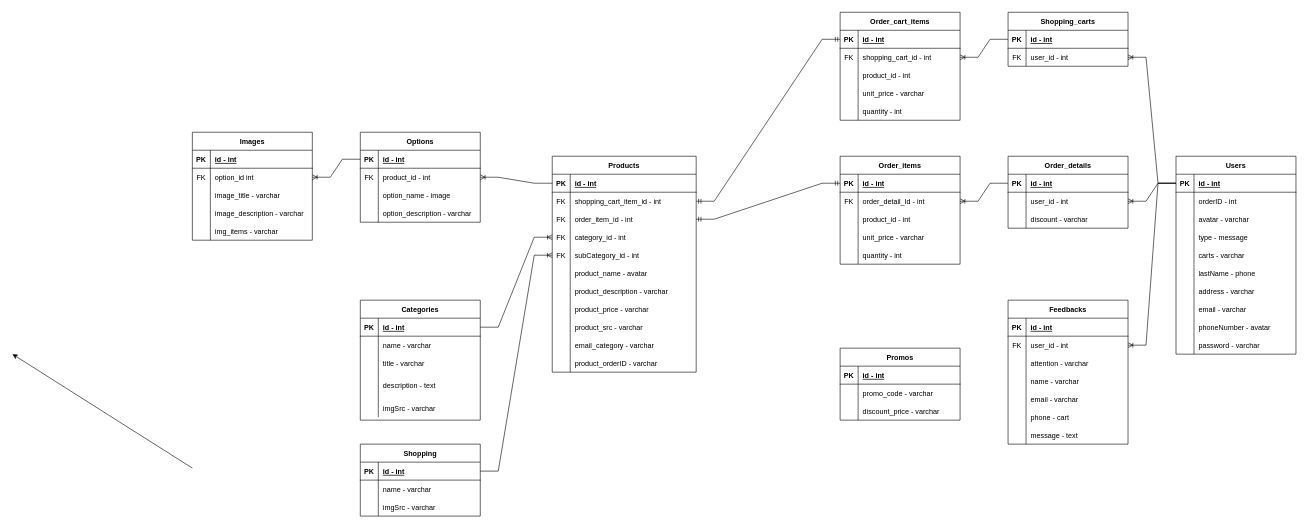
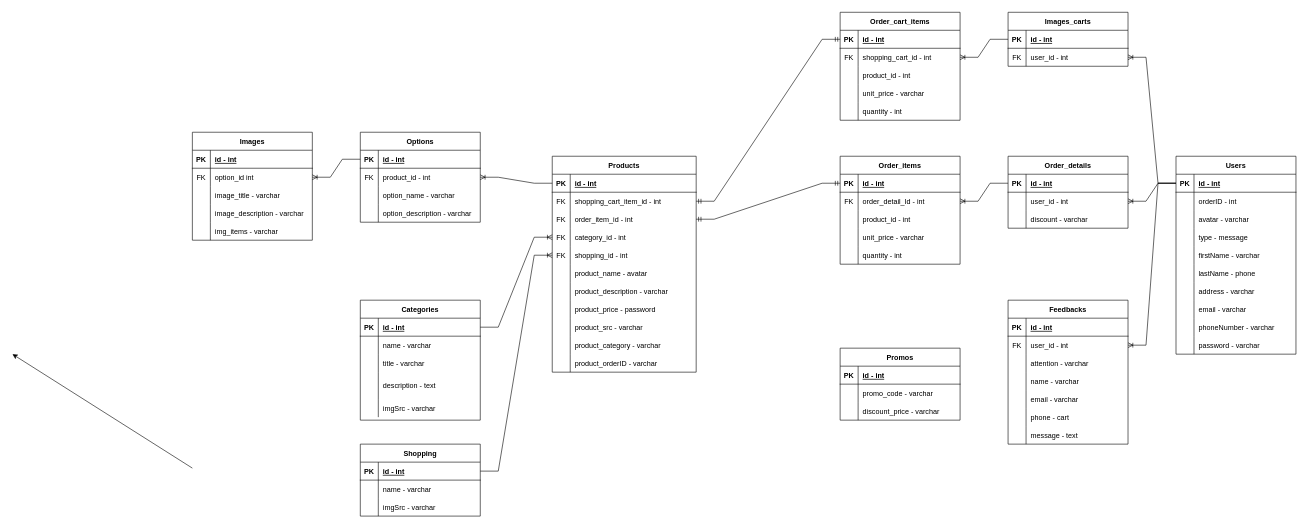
- <mxCell id="142" value="Shopping_carts" style="shape=table;startSize=30;container=1;collapsible=1;childLayout=tableLayout;fixedRows=1;rowLines=0;fontStyle=1;align=center;resizeLast=1;" parent="1" vertex="1"><mxGeometry x="1680" y="20" width="200" height="90" as="geometry" /></mxCell>
+ <mxCell id="142" value="Images_carts" style="shape=table;startSize=30;container=1;collapsible=1;childLayout=tableLayout;fixedRows=1;rowLines=0;fontStyle=1;align=center;resizeLast=1;" parent="1" vertex="1"><mxGeometry x="1680" y="20" width="200" height="90" as="geometry" /></mxCell>
- <mxCell id="208" value="option_name - image" style="shape=partialRectangle;connectable=0;fillColor=none;top=0;left=0;bottom=0;right=0;align=left;spacingLeft=6;overflow=hidden;" vertex="1" parent="206"><mxGeometry x="30" width="170" height="30" as="geometry"><mxRectangle width="170" height="30" as="alternateBounds" /></mxGeometry></mxCell>
+ <mxCell id="208" value="option_name - varchar" style="shape=partialRectangle;connectable=0;fillColor=none;top=0;left=0;bottom=0;right=0;align=left;spacingLeft=6;overflow=hidden;" vertex="1" parent="206"><mxGeometry x="30" width="170" height="30" as="geometry"><mxRectangle width="170" height="30" as="alternateBounds" /></mxGeometry></mxCell>
- <mxCell id="97" value="subCategory_id - int" style="shape=partialRectangle;connectable=0;fillColor=none;top=0;left=0;bottom=0;right=0;align=left;spacingLeft=6;overflow=hidden;" parent="95" vertex="1"><mxGeometry x="30" width="210" height="30" as="geometry"><mxRectangle width="210" height="30" as="alternateBounds" /></mxGeometry></mxCell>
+ <mxCell id="97" value="shopping_id - int" style="shape=partialRectangle;connectable=0;fillColor=none;top=0;left=0;bottom=0;right=0;align=left;spacingLeft=6;overflow=hidden;" parent="95" vertex="1"><mxGeometry x="30" width="210" height="30" as="geometry"><mxRectangle width="210" height="30" as="alternateBounds" /></mxGeometry></mxCell>
- <mxCell id="18" value="carts - varchar " style="shape=partialRectangle;connectable=0;fillColor=none;top=0;left=0;bottom=0;right=0;align=left;spacingLeft=6;overflow=hidden;" parent="16" vertex="1"><mxGeometry x="30" width="170" height="30" as="geometry"><mxRectangle width="170" height="30" as="alternateBounds" /></mxGeometry></mxCell>
+ <mxCell id="18" value="firstName - varchar " style="shape=partialRectangle;connectable=0;fillColor=none;top=0;left=0;bottom=0;right=0;align=left;spacingLeft=6;overflow=hidden;" parent="16" vertex="1"><mxGeometry x="30" width="170" height="30" as="geometry"><mxRectangle width="170" height="30" as="alternateBounds" /></mxGeometry></mxCell>
- <mxCell id="106" value="product_price - varchar" style="shape=partialRectangle;connectable=0;fillColor=none;top=0;left=0;bottom=0;right=0;align=left;spacingLeft=6;overflow=hidden;" parent="104" vertex="1"><mxGeometry x="30" width="210" height="30" as="geometry"><mxRectangle width="210" height="30" as="alternateBounds" /></mxGeometry></mxCell>
+ <mxCell id="106" value="product_price - password" style="shape=partialRectangle;connectable=0;fillColor=none;top=0;left=0;bottom=0;right=0;align=left;spacingLeft=6;overflow=hidden;" parent="104" vertex="1"><mxGeometry x="30" width="210" height="30" as="geometry"><mxRectangle width="210" height="30" as="alternateBounds" /></mxGeometry></mxCell>
- <mxCell id="30" value="phoneNumber - avatar " style="shape=partialRectangle;connectable=0;fillColor=none;top=0;left=0;bottom=0;right=0;align=left;spacingLeft=6;overflow=hidden;" parent="28" vertex="1"><mxGeometry x="30" width="170" height="30" as="geometry"><mxRectangle width="170" height="30" as="alternateBounds" /></mxGeometry></mxCell>
+ <mxCell id="30" value="phoneNumber - varchar " style="shape=partialRectangle;connectable=0;fillColor=none;top=0;left=0;bottom=0;right=0;align=left;spacingLeft=6;overflow=hidden;" parent="28" vertex="1"><mxGeometry x="30" width="170" height="30" as="geometry"><mxRectangle width="170" height="30" as="alternateBounds" /></mxGeometry></mxCell>
- <mxCell id="112" value="email_category - varchar" style="shape=partialRectangle;connectable=0;fillColor=none;top=0;left=0;bottom=0;right=0;align=left;spacingLeft=6;overflow=hidden;" parent="110" vertex="1"><mxGeometry x="30" width="210" height="30" as="geometry"><mxRectangle width="210" height="30" as="alternateBounds" /></mxGeometry></mxCell>
+ <mxCell id="112" value="product_category - varchar" style="shape=partialRectangle;connectable=0;fillColor=none;top=0;left=0;bottom=0;right=0;align=left;spacingLeft=6;overflow=hidden;" parent="110" vertex="1"><mxGeometry x="30" width="210" height="30" as="geometry"><mxRectangle width="210" height="30" as="alternateBounds" /></mxGeometry></mxCell>
